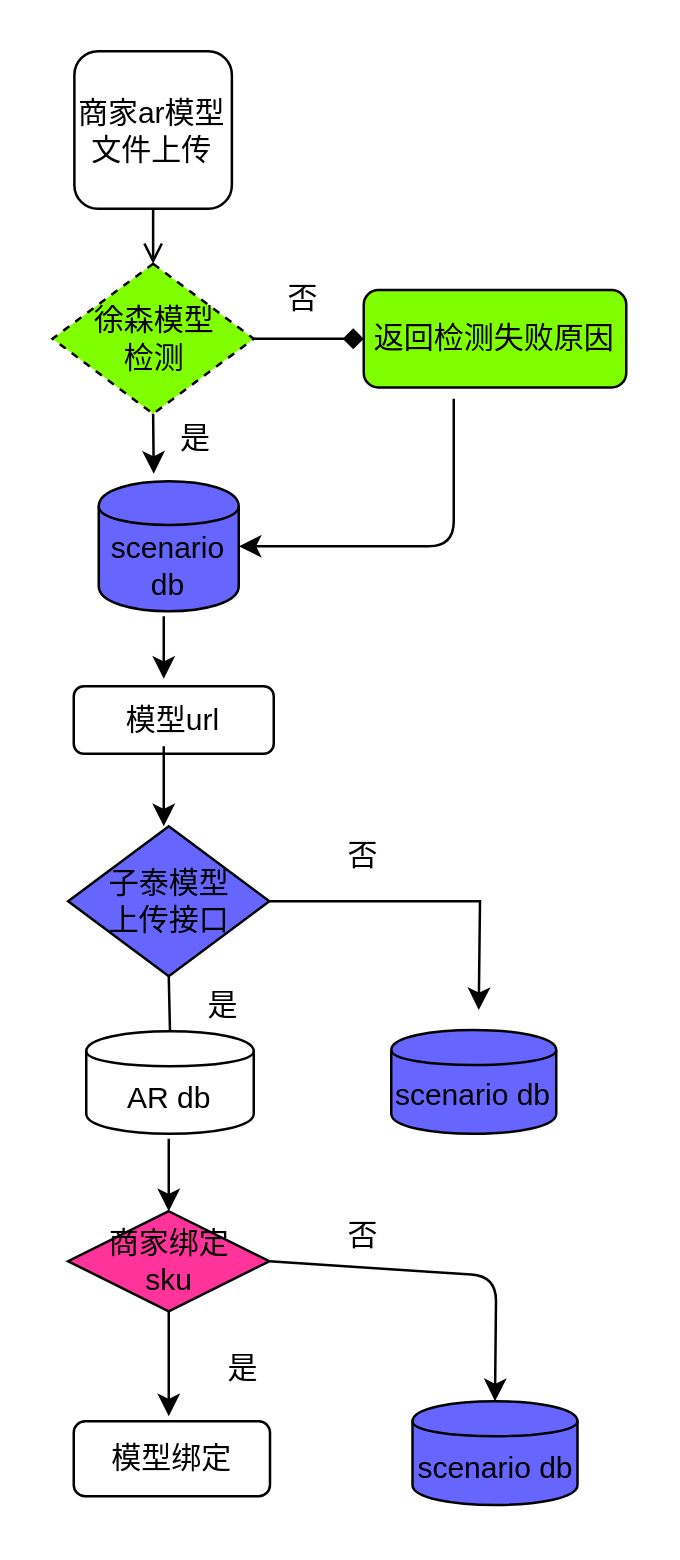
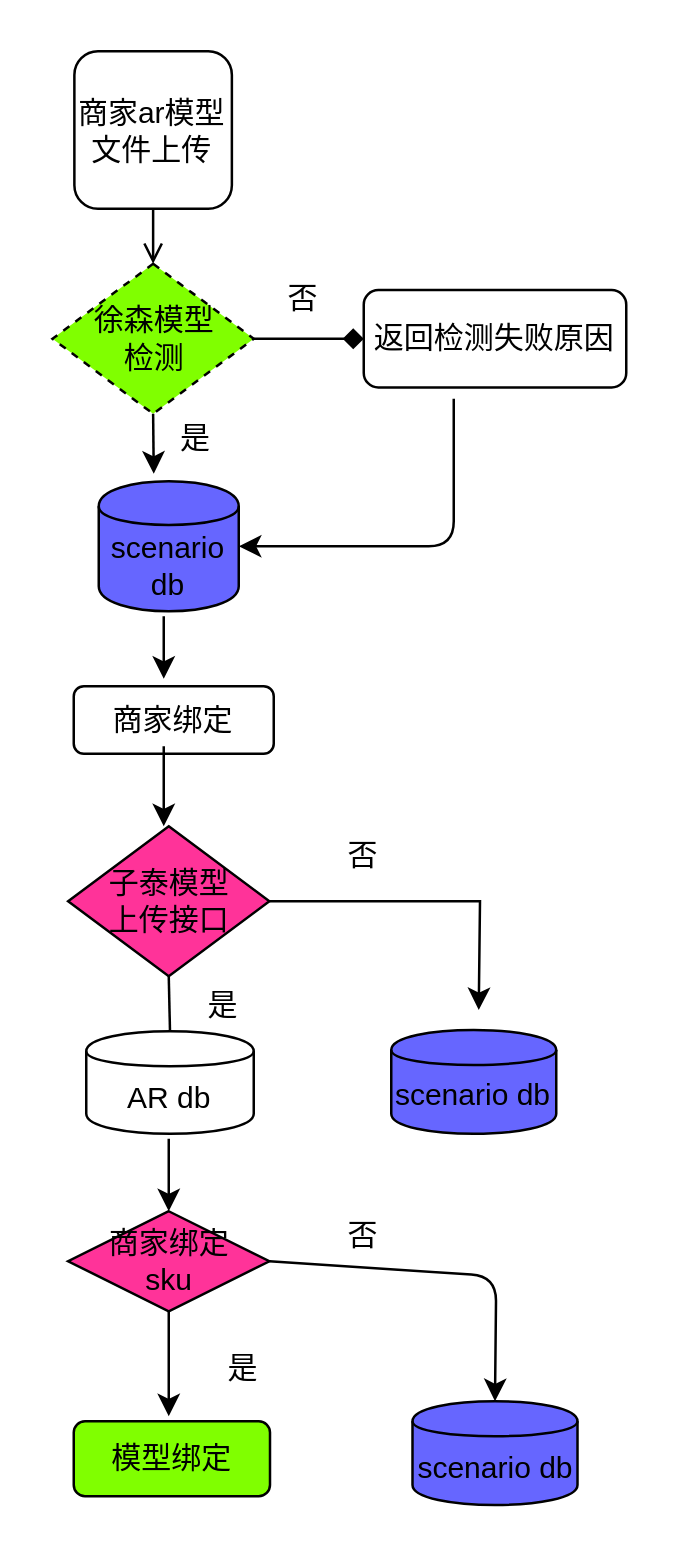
- <mxCell id="5" value="返回检测失败原因" style="rounded=1;whiteSpace=wrap;html=1;fillColor=#80ff00;" vertex="1" parent="1"><mxGeometry x="145" y="115.5" width="105" height="39" as="geometry" /></mxCell>
+ <mxCell id="5" value="返回检测失败原因" style="rounded=1;whiteSpace=wrap;html=1;" vertex="1" parent="1"><mxGeometry x="145" y="115.5" width="105" height="39" as="geometry" /></mxCell>
- <mxCell id="12" value="模型url" style="rounded=1;whiteSpace=wrap;html=1;" vertex="1" parent="1"><mxGeometry x="29" y="274" width="80" height="27" as="geometry" /></mxCell>
+ <mxCell id="12" value="商家绑定" style="rounded=1;whiteSpace=wrap;html=1;" vertex="1" parent="1"><mxGeometry x="29" y="274" width="80" height="27" as="geometry" /></mxCell>
- <mxCell id="15" value="子泰模型&lt;br&gt;上传接口" style="rhombus;whiteSpace=wrap;html=1;fillColor=#6666ff;" vertex="1" parent="1"><mxGeometry x="26.75" y="330" width="80.5" height="60" as="geometry" /></mxCell>
+ <mxCell id="15" value="子泰模型&lt;br&gt;上传接口" style="rhombus;whiteSpace=wrap;html=1;fillColor=#FF3399;" vertex="1" parent="1"><mxGeometry x="26.75" y="330" width="80.5" height="60" as="geometry" /></mxCell>
- <mxCell id="21" value="模型绑定" style="rounded=1;whiteSpace=wrap;html=1;" vertex="1" parent="1"><mxGeometry x="29" y="568" width="78.5" height="30" as="geometry" /></mxCell>
+ <mxCell id="21" value="模型绑定" style="rounded=1;whiteSpace=wrap;html=1;fillColor=#80ff00;" vertex="1" parent="1"><mxGeometry x="29" y="568" width="78.5" height="30" as="geometry" /></mxCell>
